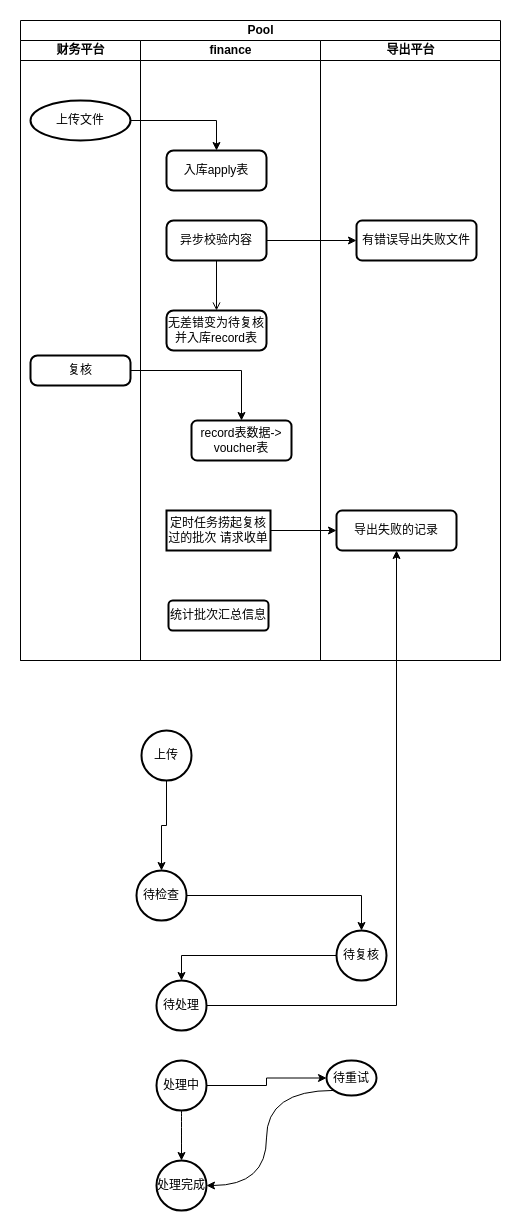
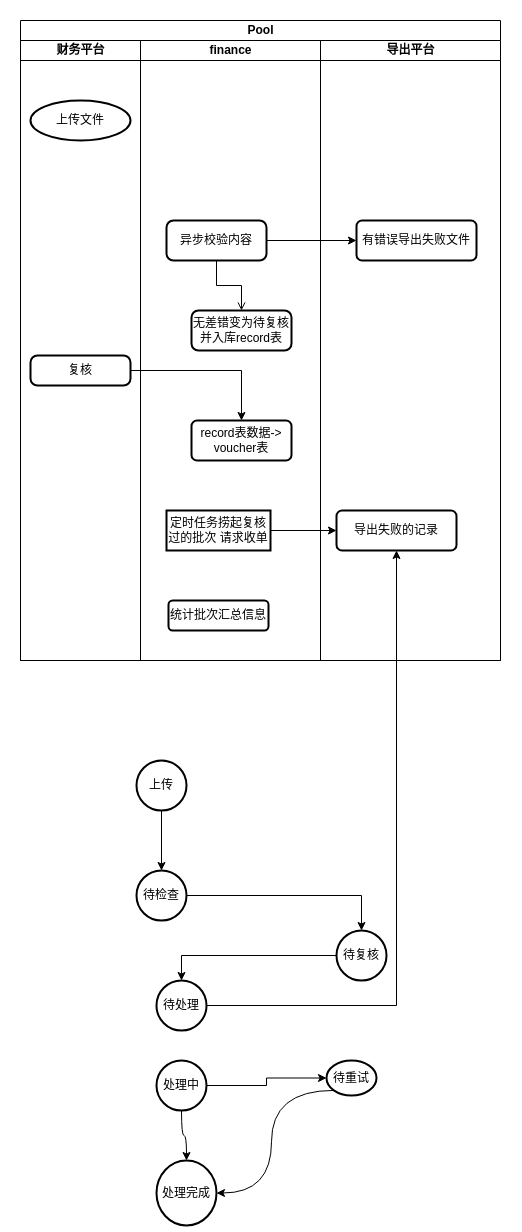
- <mxCell id="17" style="edgeStyle=orthogonalEdgeStyle;rounded=0;orthogonalLoop=1;jettySize=auto;html=1;exitX=1;exitY=0.5;exitDx=0;exitDy=0;entryX=0.5;entryY=0;entryDx=0;entryDy=0;" parent="2" source="4" target="12" edge="1"><mxGeometry relative="1" as="geometry" /></mxCell>
- <mxCell id="12" value="入库apply表" style="rounded=1;whiteSpace=wrap;html=1;absoluteArcSize=1;arcSize=14;strokeWidth=2;" parent="6" vertex="1"><mxGeometry x="26" y="110" width="100" height="40" as="geometry" /></mxCell>
- <mxCell id="9" value="无差错变为待复核并入库record表" style="rounded=1;whiteSpace=wrap;html=1;absoluteArcSize=1;arcSize=14;strokeWidth=2;" parent="6" vertex="1"><mxGeometry x="26" y="270" width="100" height="40" as="geometry" /></mxCell>
+ <mxCell id="9" value="无差错变为待复核并入库record表" style="rounded=1;whiteSpace=wrap;html=1;absoluteArcSize=1;arcSize=14;strokeWidth=2;" parent="6" vertex="1"><mxGeometry x="51" y="270" width="100" height="40" as="geometry" /></mxCell>
- <mxCell id="26" value="上传" style="strokeWidth=2;html=1;shape=mxgraph.flowchart.start_2;whiteSpace=wrap;" parent="1" vertex="1"><mxGeometry x="141" y="730" width="50" height="50" as="geometry" /></mxCell>
+ <mxCell id="26" value="上传" style="strokeWidth=2;html=1;shape=mxgraph.flowchart.start_2;whiteSpace=wrap;" parent="1" vertex="1"><mxGeometry x="136" y="760" width="50" height="50" as="geometry" /></mxCell>
- <mxCell id="32" value="处理完成" style="strokeWidth=2;html=1;shape=mxgraph.flowchart.start_2;whiteSpace=wrap;" parent="1" vertex="1"><mxGeometry x="156" y="1160" width="50" height="50" as="geometry" /></mxCell>
+ <mxCell id="32" value="处理完成" style="strokeWidth=2;html=1;shape=mxgraph.flowchart.start_2;whiteSpace=wrap;" parent="1" vertex="1"><mxGeometry x="156" y="1160" width="60" height="65" as="geometry" /></mxCell>
